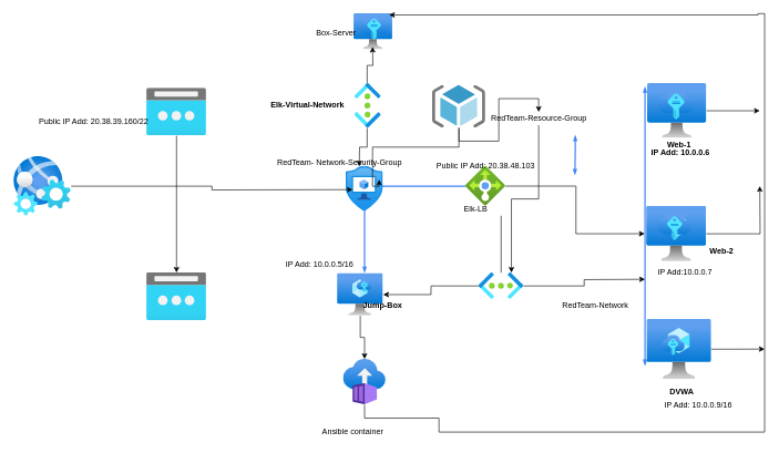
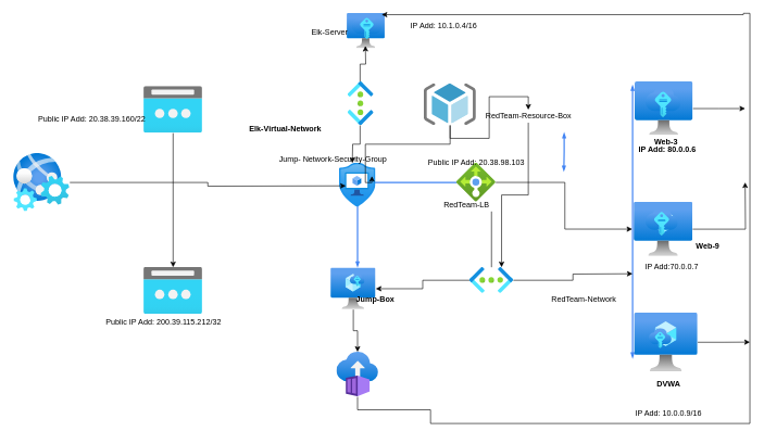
+ <mxCell id="53" value="IP Add: 10.1.0.4/16" style="text;html=1;resizable=0;autosize=1;align=center;verticalAlign=middle;points=[];fillColor=none;strokeColor=none;rounded=0;" parent="1" vertex="1"><mxGeometry x="620" y="30" width="120" height="20" as="geometry" /></mxCell>
- <mxCell id="41" value="Box-Server" style="text;html=1;align=center;verticalAlign=middle;resizable=0;points=[];autosize=1;strokeColor=none;" parent="1" vertex="1"><mxGeometry x="470" y="40" width="70" height="20" as="geometry" /></mxCell>
+ <mxCell id="41" value="Elk-Server" style="text;html=1;align=center;verticalAlign=middle;resizable=0;points=[];autosize=1;strokeColor=none;" parent="1" vertex="1"><mxGeometry x="470" y="40" width="70" height="20" as="geometry" /></mxCell>
- <mxCell id="23" value="&lt;b&gt;Elk-Virtual-Network&lt;/b&gt;" style="text;html=1;resizable=0;autosize=1;align=center;verticalAlign=middle;points=[];fillColor=none;strokeColor=none;rounded=0;" parent="1" vertex="1"><mxGeometry x="397" y="148" width="130" height="20" as="geometry" /></mxCell>
+ <mxCell id="23" value="&lt;b&gt;Elk-Virtual-Network&lt;/b&gt;" style="text;html=1;resizable=0;autosize=1;align=center;verticalAlign=middle;points=[];fillColor=none;strokeColor=none;rounded=0;" parent="1" vertex="1"><mxGeometry x="372" y="188" width="130" height="20" as="geometry" /></mxCell>
- <mxCell id="46" value="RedTeam-Resource-Group" style="text;html=1;resizable=0;autosize=1;align=center;verticalAlign=middle;points=[];fillColor=none;strokeColor=none;rounded=0;" parent="1" vertex="1"><mxGeometry x="730" y="168" width="160" height="20" as="geometry" /></mxCell>
+ <mxCell id="46" value="RedTeam-Resource-Box" style="text;html=1;resizable=0;autosize=1;align=center;verticalAlign=middle;points=[];fillColor=none;strokeColor=none;rounded=0;" parent="1" vertex="1"><mxGeometry x="730" y="168" width="160" height="20" as="geometry" /></mxCell>
- <mxCell id="16" value="&lt;b&gt;Web-1&lt;/b&gt;" style="text;html=1;resizable=0;autosize=1;align=center;verticalAlign=middle;points=[];fillColor=none;strokeColor=none;rounded=0;" parent="1" vertex="1"><mxGeometry x="996.35" y="207.55" width="50" height="20" as="geometry" /></mxCell>
+ <mxCell id="16" value="&lt;b&gt;Web-3&lt;/b&gt;" style="text;html=1;resizable=0;autosize=1;align=center;verticalAlign=middle;points=[];fillColor=none;strokeColor=none;rounded=0;" parent="1" vertex="1"><mxGeometry x="996.35" y="207.55" width="50" height="20" as="geometry" /></mxCell>
- <mxCell id="18" value="&lt;b&gt;IP Add: 10.0.0.6&lt;/b&gt;" style="text;html=1;resizable=0;autosize=1;align=center;verticalAlign=middle;points=[];fillColor=none;strokeColor=none;rounded=0;" parent="1" vertex="1"><mxGeometry x="972.7" y="220" width="100" height="20" as="geometry" /></mxCell>
+ <mxCell id="18" value="&lt;b&gt;IP Add: 80.0.0.6&lt;/b&gt;" style="text;html=1;resizable=0;autosize=1;align=center;verticalAlign=middle;points=[];fillColor=none;strokeColor=none;rounded=0;" parent="1" vertex="1"><mxGeometry x="972.7" y="220" width="100" height="20" as="geometry" /></mxCell>
- <mxCell id="47" value="RedTeam- Network-Security-Group" style="text;html=1;resizable=0;autosize=1;align=center;verticalAlign=middle;points=[];fillColor=none;strokeColor=none;rounded=0;" parent="1" vertex="1"><mxGeometry x="410" y="235.06" width="200" height="20" as="geometry" /></mxCell>
+ <mxCell id="47" value="Jump- Network-Security-Group" style="text;html=1;resizable=0;autosize=1;align=center;verticalAlign=middle;points=[];fillColor=none;strokeColor=none;rounded=0;" parent="1" vertex="1"><mxGeometry x="410" y="235.06" width="200" height="20" as="geometry" /></mxCell>
- <mxCell id="58" value="Public IP Add: 20.38.48.103" style="text;html=1;resizable=0;autosize=1;align=center;verticalAlign=middle;points=[];fillColor=none;strokeColor=none;rounded=0;" parent="1" vertex="1"><mxGeometry x="650" y="240" width="160" height="20" as="geometry" /></mxCell>
+ <mxCell id="58" value="Public IP Add: 20.38.98.103" style="text;html=1;resizable=0;autosize=1;align=center;verticalAlign=middle;points=[];fillColor=none;strokeColor=none;rounded=0;" parent="1" vertex="1"><mxGeometry x="650" y="240" width="160" height="20" as="geometry" /></mxCell>
- <mxCell id="56" value="Elk-LB" style="text;html=1;align=center;verticalAlign=middle;resizable=0;points=[];autosize=1;strokeColor=none;" parent="1" vertex="1"><mxGeometry x="670" y="304.31" width="90" height="20" as="geometry" /></mxCell>
+ <mxCell id="56" value="RedTeam-LB" style="text;html=1;align=center;verticalAlign=middle;resizable=0;points=[];autosize=1;strokeColor=none;" parent="1" vertex="1"><mxGeometry x="670" y="304.31" width="90" height="20" as="geometry" /></mxCell>
- <mxCell id="17" value="&lt;b&gt;Web-2&lt;/b&gt;" style="text;html=1;resizable=0;autosize=1;align=center;verticalAlign=middle;points=[];fillColor=none;strokeColor=none;rounded=0;" parent="1" vertex="1"><mxGeometry x="1060" y="368" width="50" height="20" as="geometry" /></mxCell>
+ <mxCell id="17" value="&lt;b&gt;Web-9&lt;/b&gt;" style="text;html=1;resizable=0;autosize=1;align=center;verticalAlign=middle;points=[];fillColor=none;strokeColor=none;rounded=0;" parent="1" vertex="1"><mxGeometry x="1060" y="368" width="50" height="20" as="geometry" /></mxCell>
- <mxCell id="54" value="IP Add: 10.0.0.5/16" style="text;html=1;resizable=0;autosize=1;align=center;verticalAlign=middle;points=[];fillColor=none;strokeColor=none;rounded=0;" parent="1" vertex="1"><mxGeometry x="420" y="388" width="120" height="20" as="geometry" /></mxCell>
- <mxCell id="55" value="IP Add:10.0.0.7" style="text;html=1;resizable=0;autosize=1;align=center;verticalAlign=middle;points=[];fillColor=none;strokeColor=none;rounded=0;" parent="1" vertex="1"><mxGeometry x="980" y="400" width="100" height="20" as="geometry" /></mxCell>
+ <mxCell id="55" value="IP Add:70.0.0.7" style="text;html=1;resizable=0;autosize=1;align=center;verticalAlign=middle;points=[];fillColor=none;strokeColor=none;rounded=0;" parent="1" vertex="1"><mxGeometry x="980" y="400" width="100" height="20" as="geometry" /></mxCell>
+ <mxCell id="51" value="Public IP Add: 200.39.115.212/32" style="text;html=1;resizable=0;autosize=1;align=center;verticalAlign=middle;points=[];fillColor=none;strokeColor=none;rounded=0;" parent="1" vertex="1"><mxGeometry x="155" y="484" width="190" height="20" as="geometry" /></mxCell>
- <mxCell id="52" value="IP Add: 10.0.0.9/16" style="text;html=1;resizable=0;autosize=1;align=center;verticalAlign=middle;points=[];fillColor=none;strokeColor=none;rounded=0;" parent="1" vertex="1"><mxGeometry x="990" y="600" width="120" height="20" as="geometry" /></mxCell>
+ <mxCell id="52" value="IP Add: 10.0.0.9/16" style="text;html=1;resizable=0;autosize=1;align=center;verticalAlign=middle;points=[];fillColor=none;strokeColor=none;rounded=0;" parent="1" vertex="1"><mxGeometry x="965" y="625" width="120" height="20" as="geometry" /></mxCell>
- <mxCell id="31" value="Ansible container" style="text;html=1;resizable=0;autosize=1;align=center;verticalAlign=middle;points=[];fillColor=none;strokeColor=none;rounded=0;" parent="1" vertex="1"><mxGeometry x="475.33" y="640" width="110" height="20" as="geometry" /></mxCell>
